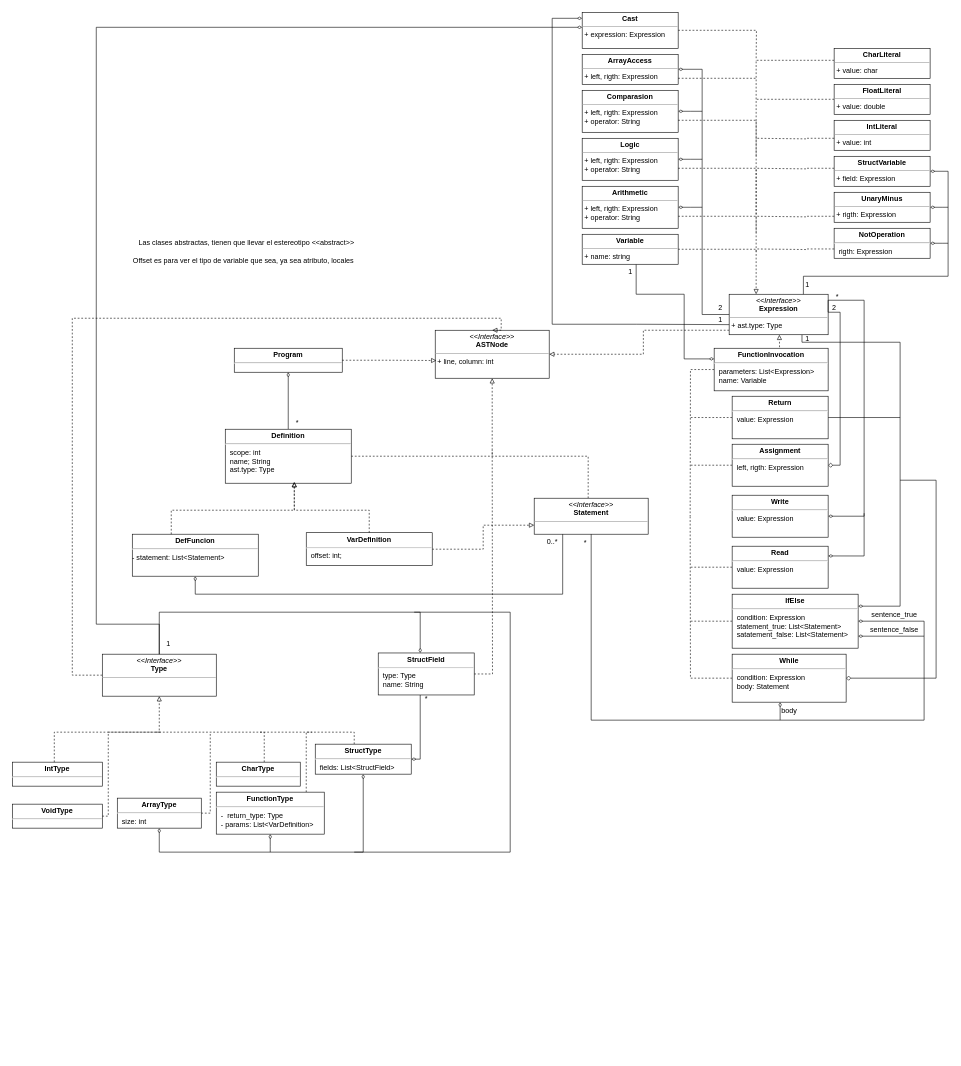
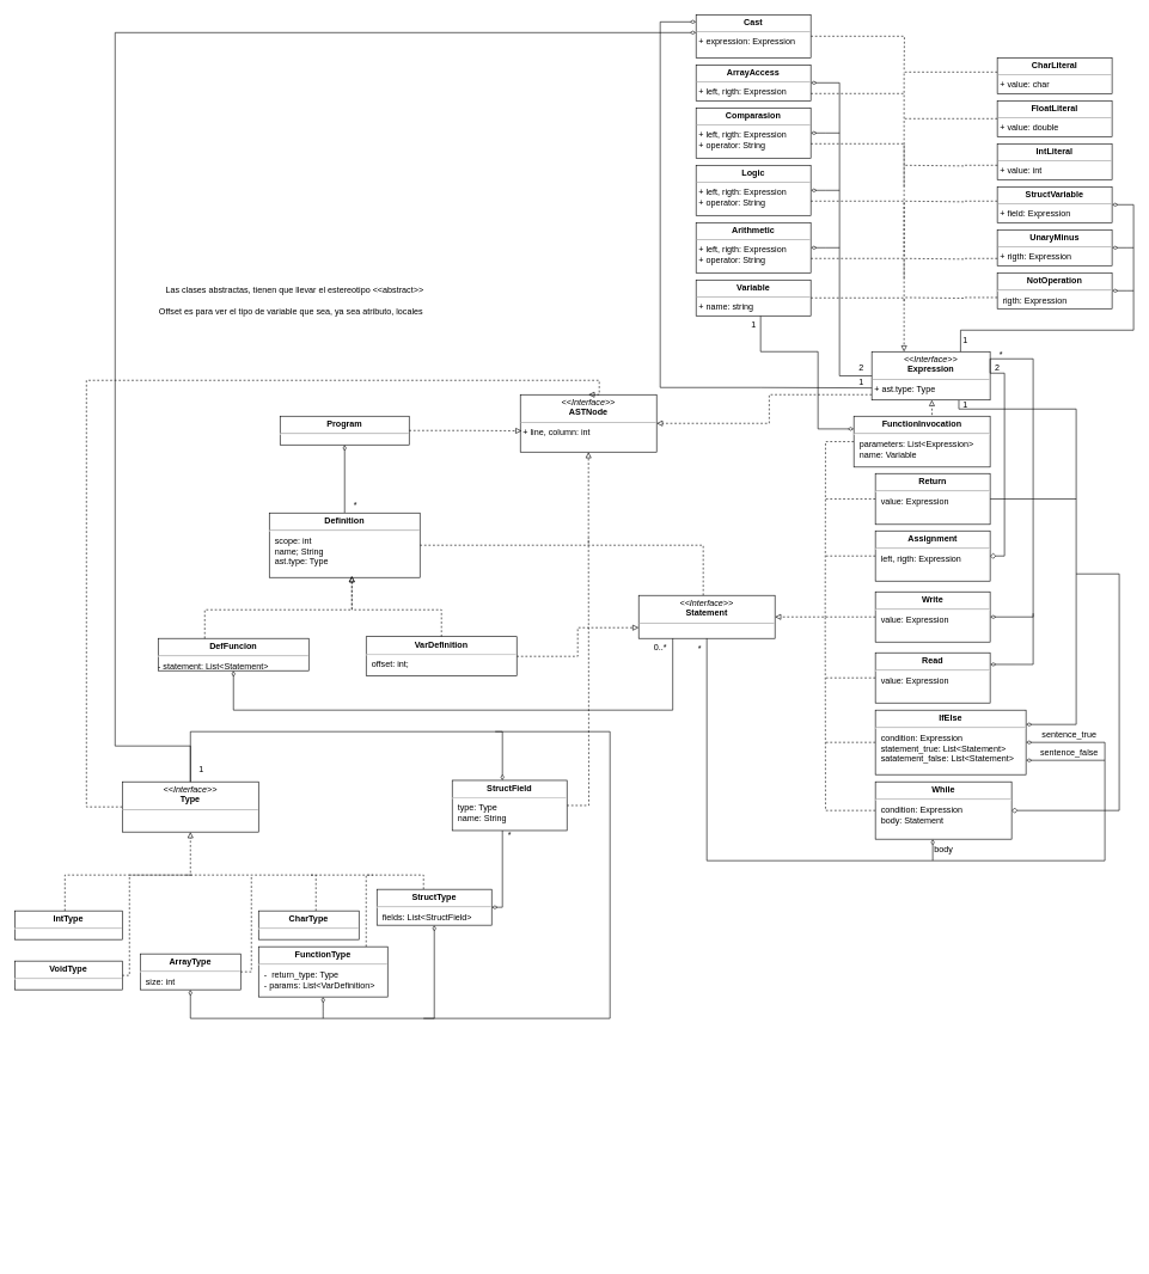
+ <mxCell id="39" style="edgeStyle=orthogonalEdgeStyle;rounded=0;orthogonalLoop=1;jettySize=auto;html=1;endArrow=block;endFill=0;dashed=1;" parent="1" source="40" target="23" edge="1"><mxGeometry relative="1" as="geometry" /></mxCell>
- <mxCell id="27" value="&lt;p style=&quot;margin: 4px 0px 0px; text-align: center;&quot;&gt;&lt;b&gt;DefFuncion&lt;/b&gt;&lt;/p&gt;&lt;hr&gt;- statement&lt;span style=&quot;background-color: initial;&quot;&gt;: List&amp;lt;Statement&amp;gt;&lt;br&gt;&lt;/span&gt;" style="verticalAlign=top;align=left;overflow=fill;fontSize=12;fontFamily=Helvetica;html=1;whiteSpace=wrap;" parent="1" vertex="1"><mxGeometry x="220" y="890" width="210" height="70" as="geometry" /></mxCell>
+ <mxCell id="27" value="&lt;p style=&quot;margin: 4px 0px 0px; text-align: center;&quot;&gt;&lt;b&gt;DefFuncion&lt;/b&gt;&lt;/p&gt;&lt;hr&gt;- statement&lt;span style=&quot;background-color: initial;&quot;&gt;: List&amp;lt;Statement&amp;gt;&lt;br&gt;&lt;/span&gt;" style="verticalAlign=top;align=left;overflow=fill;fontSize=12;fontFamily=Helvetica;html=1;whiteSpace=wrap;" parent="1" vertex="1"><mxGeometry x="220" y="890" width="210" height="45" as="geometry" /></mxCell>
